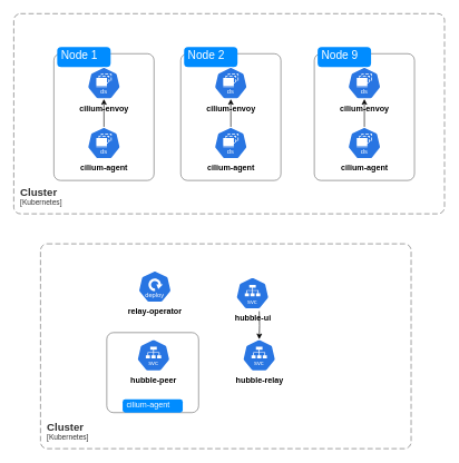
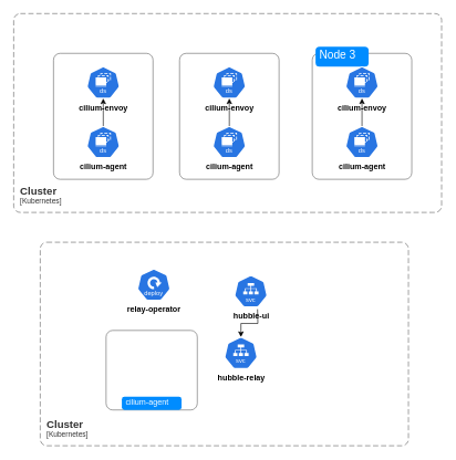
- <mxCell id="3" value="Node 1" style="shape=rect;strokeColor=none;fillColor=#008cff;strokeWidth=1;dashed=0;rounded=1;arcSize=20;fontColor=#ffffff;fontSize=17;spacing=2;spacingTop=-2;align=left;autosize=1;spacingLeft=4;resizeWidth=0;resizeHeight=0;perimeter=none;html=1;whiteSpace=wrap;" vertex="1" parent="2"><mxGeometry x="5" width="80" height="30" as="geometry" /></mxCell>
- <mxCell id="12" value="Node 2" style="shape=rect;strokeColor=none;fillColor=#008cff;strokeWidth=1;dashed=0;rounded=1;arcSize=20;fontColor=#ffffff;fontSize=17;spacing=2;spacingTop=-2;align=left;autosize=1;spacingLeft=4;resizeWidth=0;resizeHeight=0;perimeter=none;html=1;whiteSpace=wrap;" vertex="1" parent="11"><mxGeometry x="5" width="80" height="30" as="geometry" /></mxCell>
- <mxCell id="17" value="Node 9" style="shape=rect;strokeColor=none;fillColor=#008cff;strokeWidth=1;dashed=0;rounded=1;arcSize=20;fontColor=#ffffff;fontSize=17;spacing=2;spacingTop=-2;align=left;autosize=1;spacingLeft=4;resizeWidth=0;resizeHeight=0;perimeter=none;html=1;whiteSpace=wrap;" vertex="1" parent="16"><mxGeometry x="5" width="80" height="30" as="geometry" /></mxCell>
+ <mxCell id="17" value="Node 3" style="shape=rect;strokeColor=none;fillColor=#008cff;strokeWidth=1;dashed=0;rounded=1;arcSize=20;fontColor=#ffffff;fontSize=17;spacing=2;spacingTop=-2;align=left;autosize=1;spacingLeft=4;resizeWidth=0;resizeHeight=0;perimeter=none;html=1;whiteSpace=wrap;" vertex="1" parent="16"><mxGeometry x="5" width="80" height="30" as="geometry" /></mxCell>
- <mxCell id="25" value="&lt;b&gt;hubble-peer&lt;/b&gt;" style="aspect=fixed;sketch=0;html=1;dashed=0;whitespace=wrap;fillColor=#2875E2;strokeColor=#ffffff;points=[[0.005,0.63,0],[0.1,0.2,0],[0.9,0.2,0],[0.5,0,0],[0.995,0.63,0],[0.72,0.99,0],[0.5,1,0],[0.28,0.99,0]];shape=mxgraph.kubernetes.icon2;kubernetesLabel=1;prIcon=svc;labelPosition=center;verticalLabelPosition=bottom;align=center;verticalAlign=top;" vertex="1" parent="1"><mxGeometry x="204.25" y="508" width="50" height="48" as="geometry" /></mxCell>
- <mxCell id="10" value="&lt;b&gt;hubble-relay&lt;/b&gt;" style="aspect=fixed;sketch=0;html=1;dashed=0;whitespace=wrap;fillColor=#2875E2;strokeColor=#ffffff;points=[[0.005,0.63,0],[0.1,0.2,0],[0.9,0.2,0],[0.5,0,0],[0.995,0.63,0],[0.72,0.99,0],[0.5,1,0],[0.28,0.99,0]];shape=mxgraph.kubernetes.icon2;kubernetesLabel=1;prIcon=svc;labelPosition=center;verticalLabelPosition=bottom;align=center;verticalAlign=top;" vertex="1" parent="1"><mxGeometry x="362.5" y="508" width="50" height="48" as="geometry" /></mxCell>
+ <mxCell id="10" value="&lt;b&gt;hubble-relay&lt;/b&gt;" style="aspect=fixed;sketch=0;html=1;dashed=0;whitespace=wrap;fillColor=#2875E2;strokeColor=#ffffff;points=[[0.005,0.63,0],[0.1,0.2,0],[0.9,0.2,0],[0.5,0,0],[0.995,0.63,0],[0.72,0.99,0],[0.5,1,0],[0.28,0.99,0]];shape=mxgraph.kubernetes.icon2;kubernetesLabel=1;prIcon=svc;labelPosition=center;verticalLabelPosition=bottom;align=center;verticalAlign=top;" vertex="1" parent="1"><mxGeometry x="337.5" y="508" width="50" height="48" as="geometry" /></mxCell>
